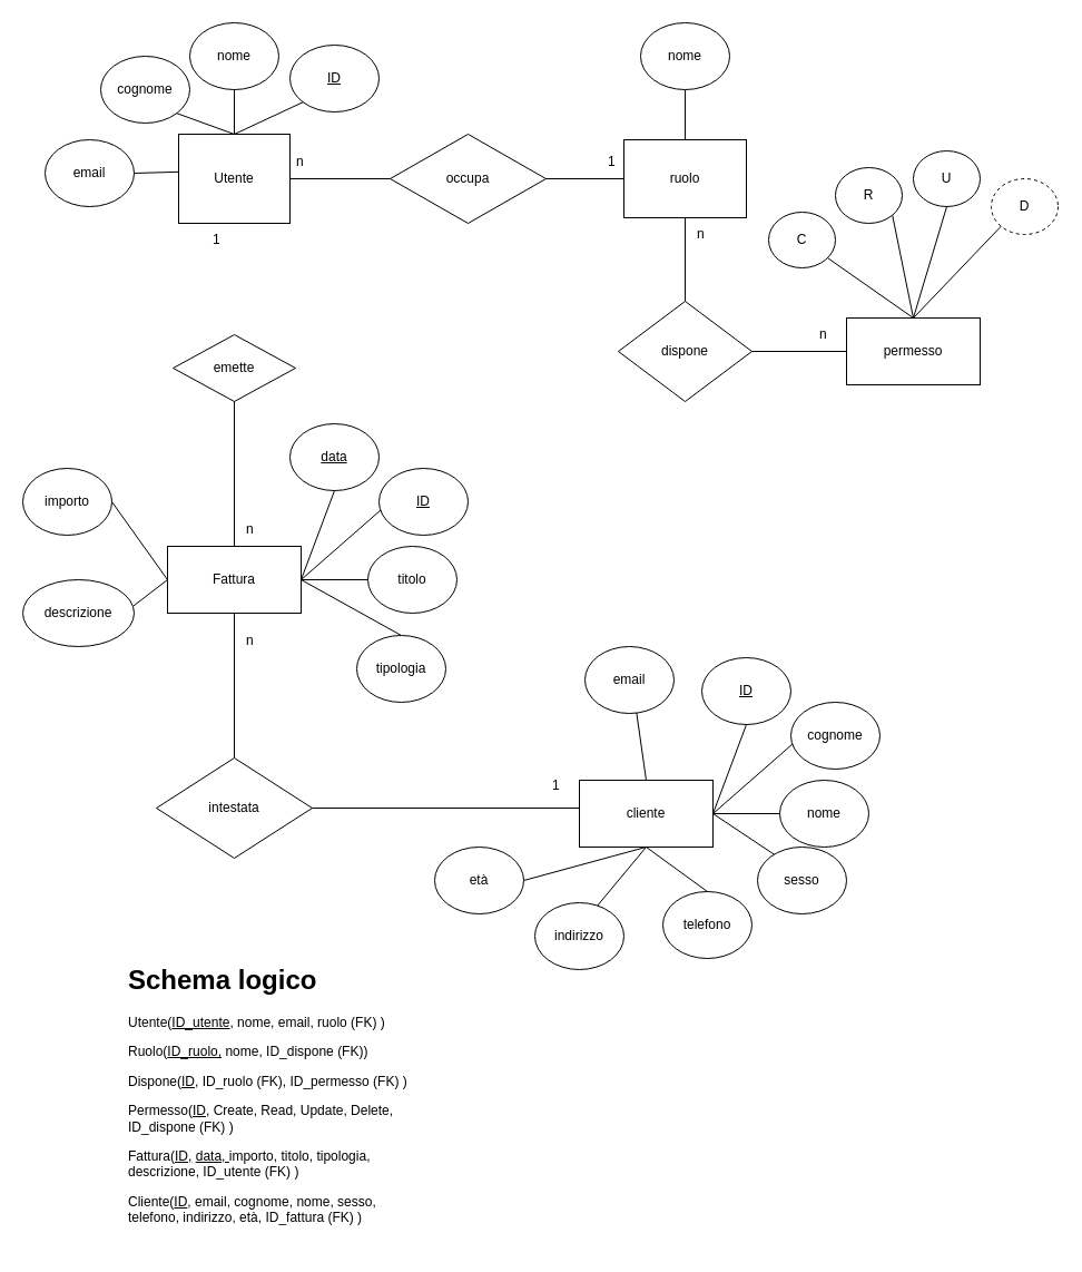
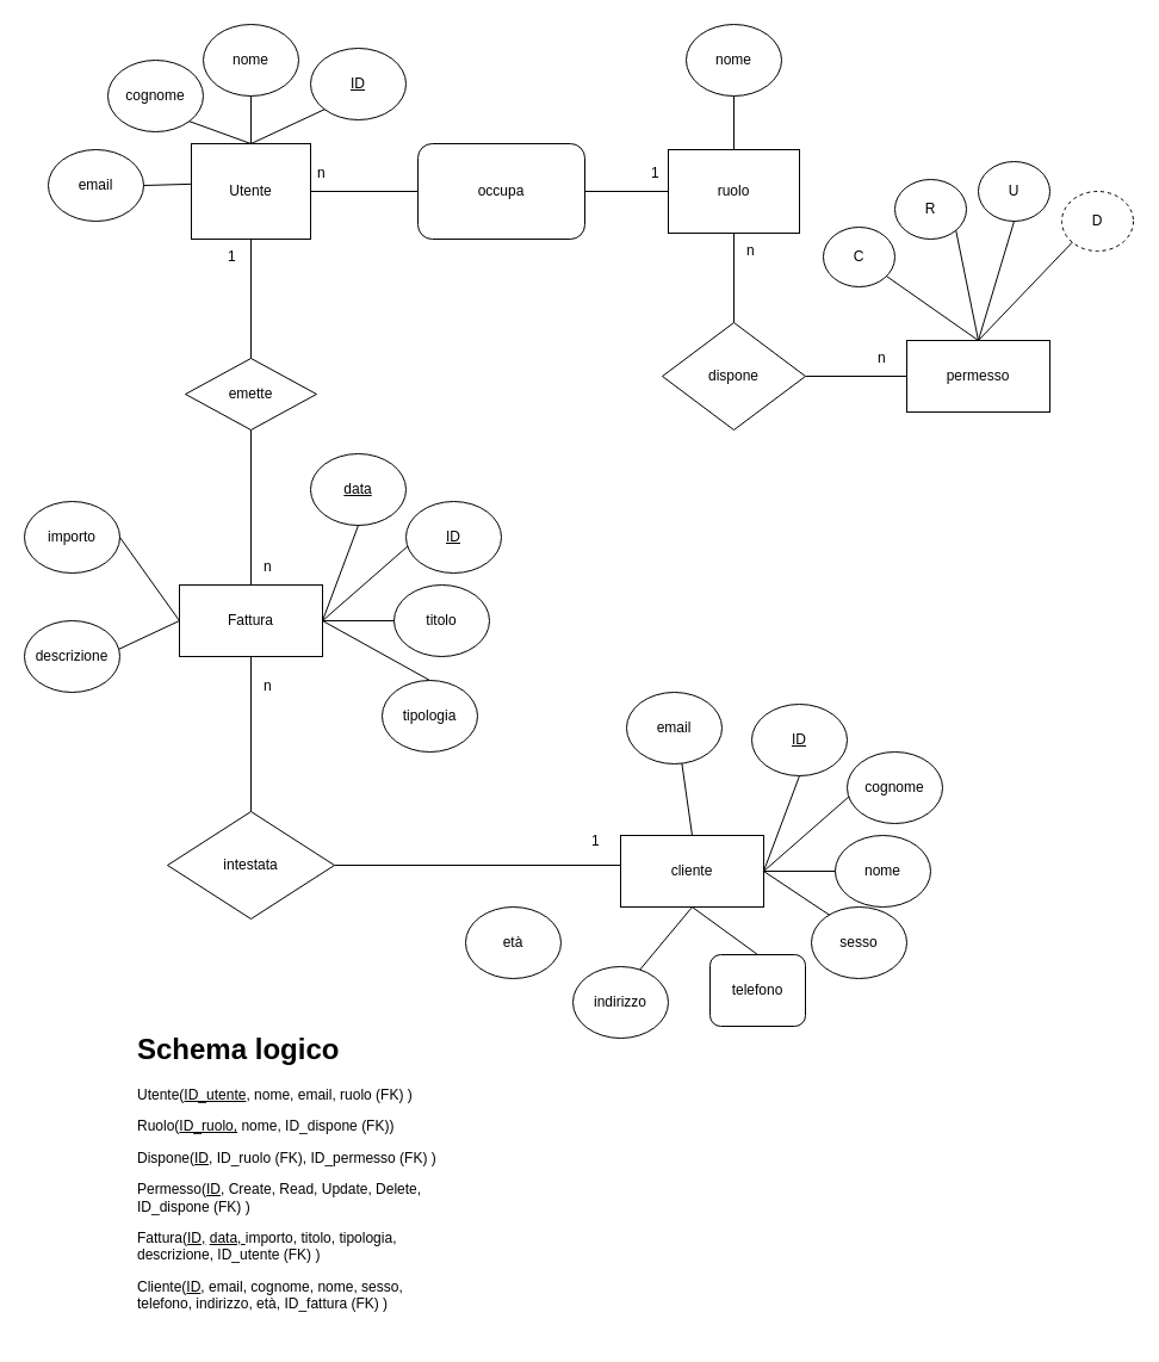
- <mxCell id="3" value="occupa" style="rhombus;whiteSpace=wrap;html=1;" vertex="1" parent="1"><mxGeometry x="350" y="120" width="140" height="80" as="geometry" /></mxCell>
+ <mxCell id="3" value="occupa" style="whiteSpace=wrap;html=1;rounded=1;" vertex="1" parent="1"><mxGeometry x="350" y="120" width="140" height="80" as="geometry" /></mxCell>
+ <mxCell id="18" value="" style="endArrow=none;html=1;rounded=0;entryX=0.5;entryY=1;entryDx=0;entryDy=0;exitX=0.5;exitY=0;exitDx=0;exitDy=0;" edge="1" parent="1" source="17" target="2"><mxGeometry width="50" height="50" relative="1" as="geometry"><mxPoint x="430" y="420" as="sourcePoint" /><mxPoint x="480" y="370" as="targetPoint" /></mxGeometry></mxCell>
- <mxCell id="30" value="descrizione" style="ellipse;whiteSpace=wrap;html=1;" vertex="1" parent="1"><mxGeometry x="20" y="520" width="100" height="60" as="geometry" /></mxCell>
+ <mxCell id="30" value="descrizione" style="ellipse;whiteSpace=wrap;html=1;" vertex="1" parent="1"><mxGeometry x="20" y="520" width="80" height="60" as="geometry" /></mxCell>
- <mxCell id="43" value="" style="endArrow=none;html=1;rounded=0;entryX=0.5;entryY=1;entryDx=0;entryDy=0;exitX=1;exitY=0.5;exitDx=0;exitDy=0;" edge="1" parent="1" source="44" target="34"><mxGeometry width="50" height="50" relative="1" as="geometry"><mxPoint x="500" y="810" as="sourcePoint" /><mxPoint x="590" y="770" as="targetPoint" /></mxGeometry></mxCell>
- <mxCell id="49" value="telefono" style="ellipse;whiteSpace=wrap;html=1;" vertex="1" parent="1"><mxGeometry x="595" y="800" width="80" height="60" as="geometry" /></mxCell>
+ <mxCell id="49" value="telefono" style="whiteSpace=wrap;html=1;rounded=1;" vertex="1" parent="1"><mxGeometry x="595" y="800" width="80" height="60" as="geometry" /></mxCell>
